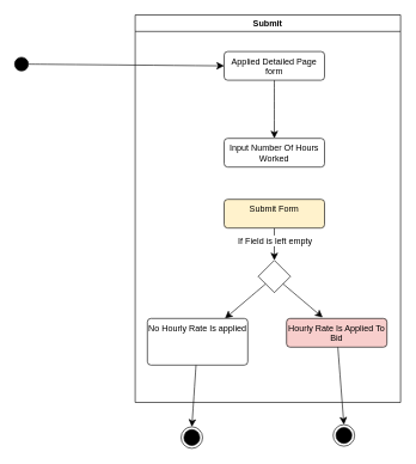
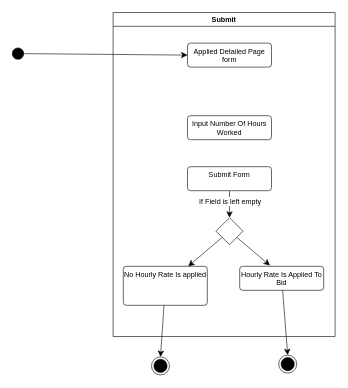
- <mxCell id="3" style="edgeStyle=none;curved=1;rounded=0;orthogonalLoop=1;jettySize=auto;html=1;fontSize=12;startSize=8;endSize=8;" edge="1" parent="2" source="4" target="8"><mxGeometry relative="1" as="geometry" /></mxCell>
- <mxCell id="11" value="Submit Form" style="html=1;align=center;verticalAlign=top;rounded=1;absoluteArcSize=1;arcSize=10;dashed=0;whiteSpace=wrap;fillColor=#fff2cc;" vertex="1" parent="2"><mxGeometry x="124" y="257" width="140" height="40" as="geometry" /></mxCell>
+ <mxCell id="11" value="Submit Form" style="html=1;align=center;verticalAlign=top;rounded=1;absoluteArcSize=1;arcSize=10;dashed=0;whiteSpace=wrap;" vertex="1" parent="2"><mxGeometry x="124" y="257" width="140" height="40" as="geometry" /></mxCell>
- <mxCell id="15" value="Hourly Rate Is Applied To Bid" style="html=1;align=center;verticalAlign=top;rounded=1;absoluteArcSize=1;arcSize=10;dashed=0;whiteSpace=wrap;fillColor=#f8cecc;" vertex="1" parent="2"><mxGeometry x="211" y="423" width="140" height="40" as="geometry" /></mxCell>
+ <mxCell id="15" value="Hourly Rate Is Applied To Bid" style="html=1;align=center;verticalAlign=top;rounded=1;absoluteArcSize=1;arcSize=10;dashed=0;whiteSpace=wrap;" vertex="1" parent="2"><mxGeometry x="211" y="423" width="140" height="40" as="geometry" /></mxCell>
